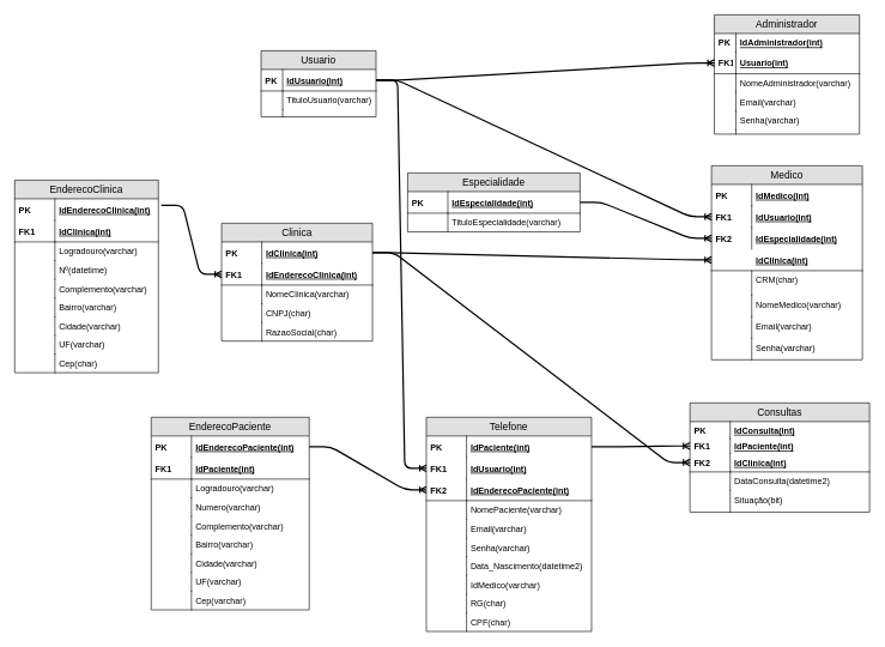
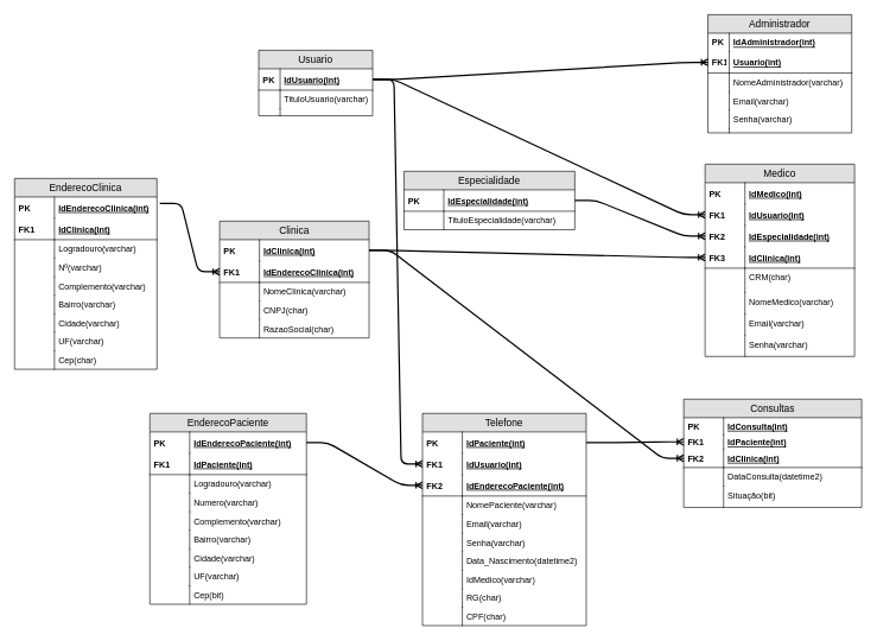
+ <mxCell id="34" value="FK3" style="shape=partialRectangle;fontStyle=1;top=0;left=0;bottom=0;fillColor=none;align=left;verticalAlign=middle;spacingLeft=4;spacingRight=4;overflow=hidden;rotatable=0;points=[];portConstraint=eastwest;part=1;fontSize=12;" vertex="1" connectable="0" parent="33"><mxGeometry width="56" height="30" as="geometry" /></mxCell>
- <mxCell id="82" value="Nº(datetime)" style="shape=partialRectangle;top=0;left=0;right=0;bottom=0;align=left;verticalAlign=top;fillColor=none;spacingLeft=60;spacingRight=4;overflow=hidden;rotatable=0;points=[[0,0.5],[1,0.5]];portConstraint=eastwest;dropTarget=0;fontSize=12;" vertex="1" parent="75"><mxGeometry y="112" width="200" height="26" as="geometry" /></mxCell>
+ <mxCell id="82" value="Nº(varchar)" style="shape=partialRectangle;top=0;left=0;right=0;bottom=0;align=left;verticalAlign=top;fillColor=none;spacingLeft=60;spacingRight=4;overflow=hidden;rotatable=0;points=[[0,0.5],[1,0.5]];portConstraint=eastwest;dropTarget=0;fontSize=12;" vertex="1" parent="75"><mxGeometry y="112" width="200" height="26" as="geometry" /></mxCell>
- <mxCell id="111" value="Cep(varchar)" style="shape=partialRectangle;top=0;left=0;right=0;bottom=0;align=left;verticalAlign=top;fillColor=none;spacingLeft=60;spacingRight=4;overflow=hidden;rotatable=0;points=[[0,0.5],[1,0.5]];portConstraint=eastwest;dropTarget=0;fontSize=12;" vertex="1" parent="94"><mxGeometry y="242" width="220" height="26" as="geometry" /></mxCell>
+ <mxCell id="111" value="Cep(bit)" style="shape=partialRectangle;top=0;left=0;right=0;bottom=0;align=left;verticalAlign=top;fillColor=none;spacingLeft=60;spacingRight=4;overflow=hidden;rotatable=0;points=[[0,0.5],[1,0.5]];portConstraint=eastwest;dropTarget=0;fontSize=12;" vertex="1" parent="94"><mxGeometry y="242" width="220" height="26" as="geometry" /></mxCell>
